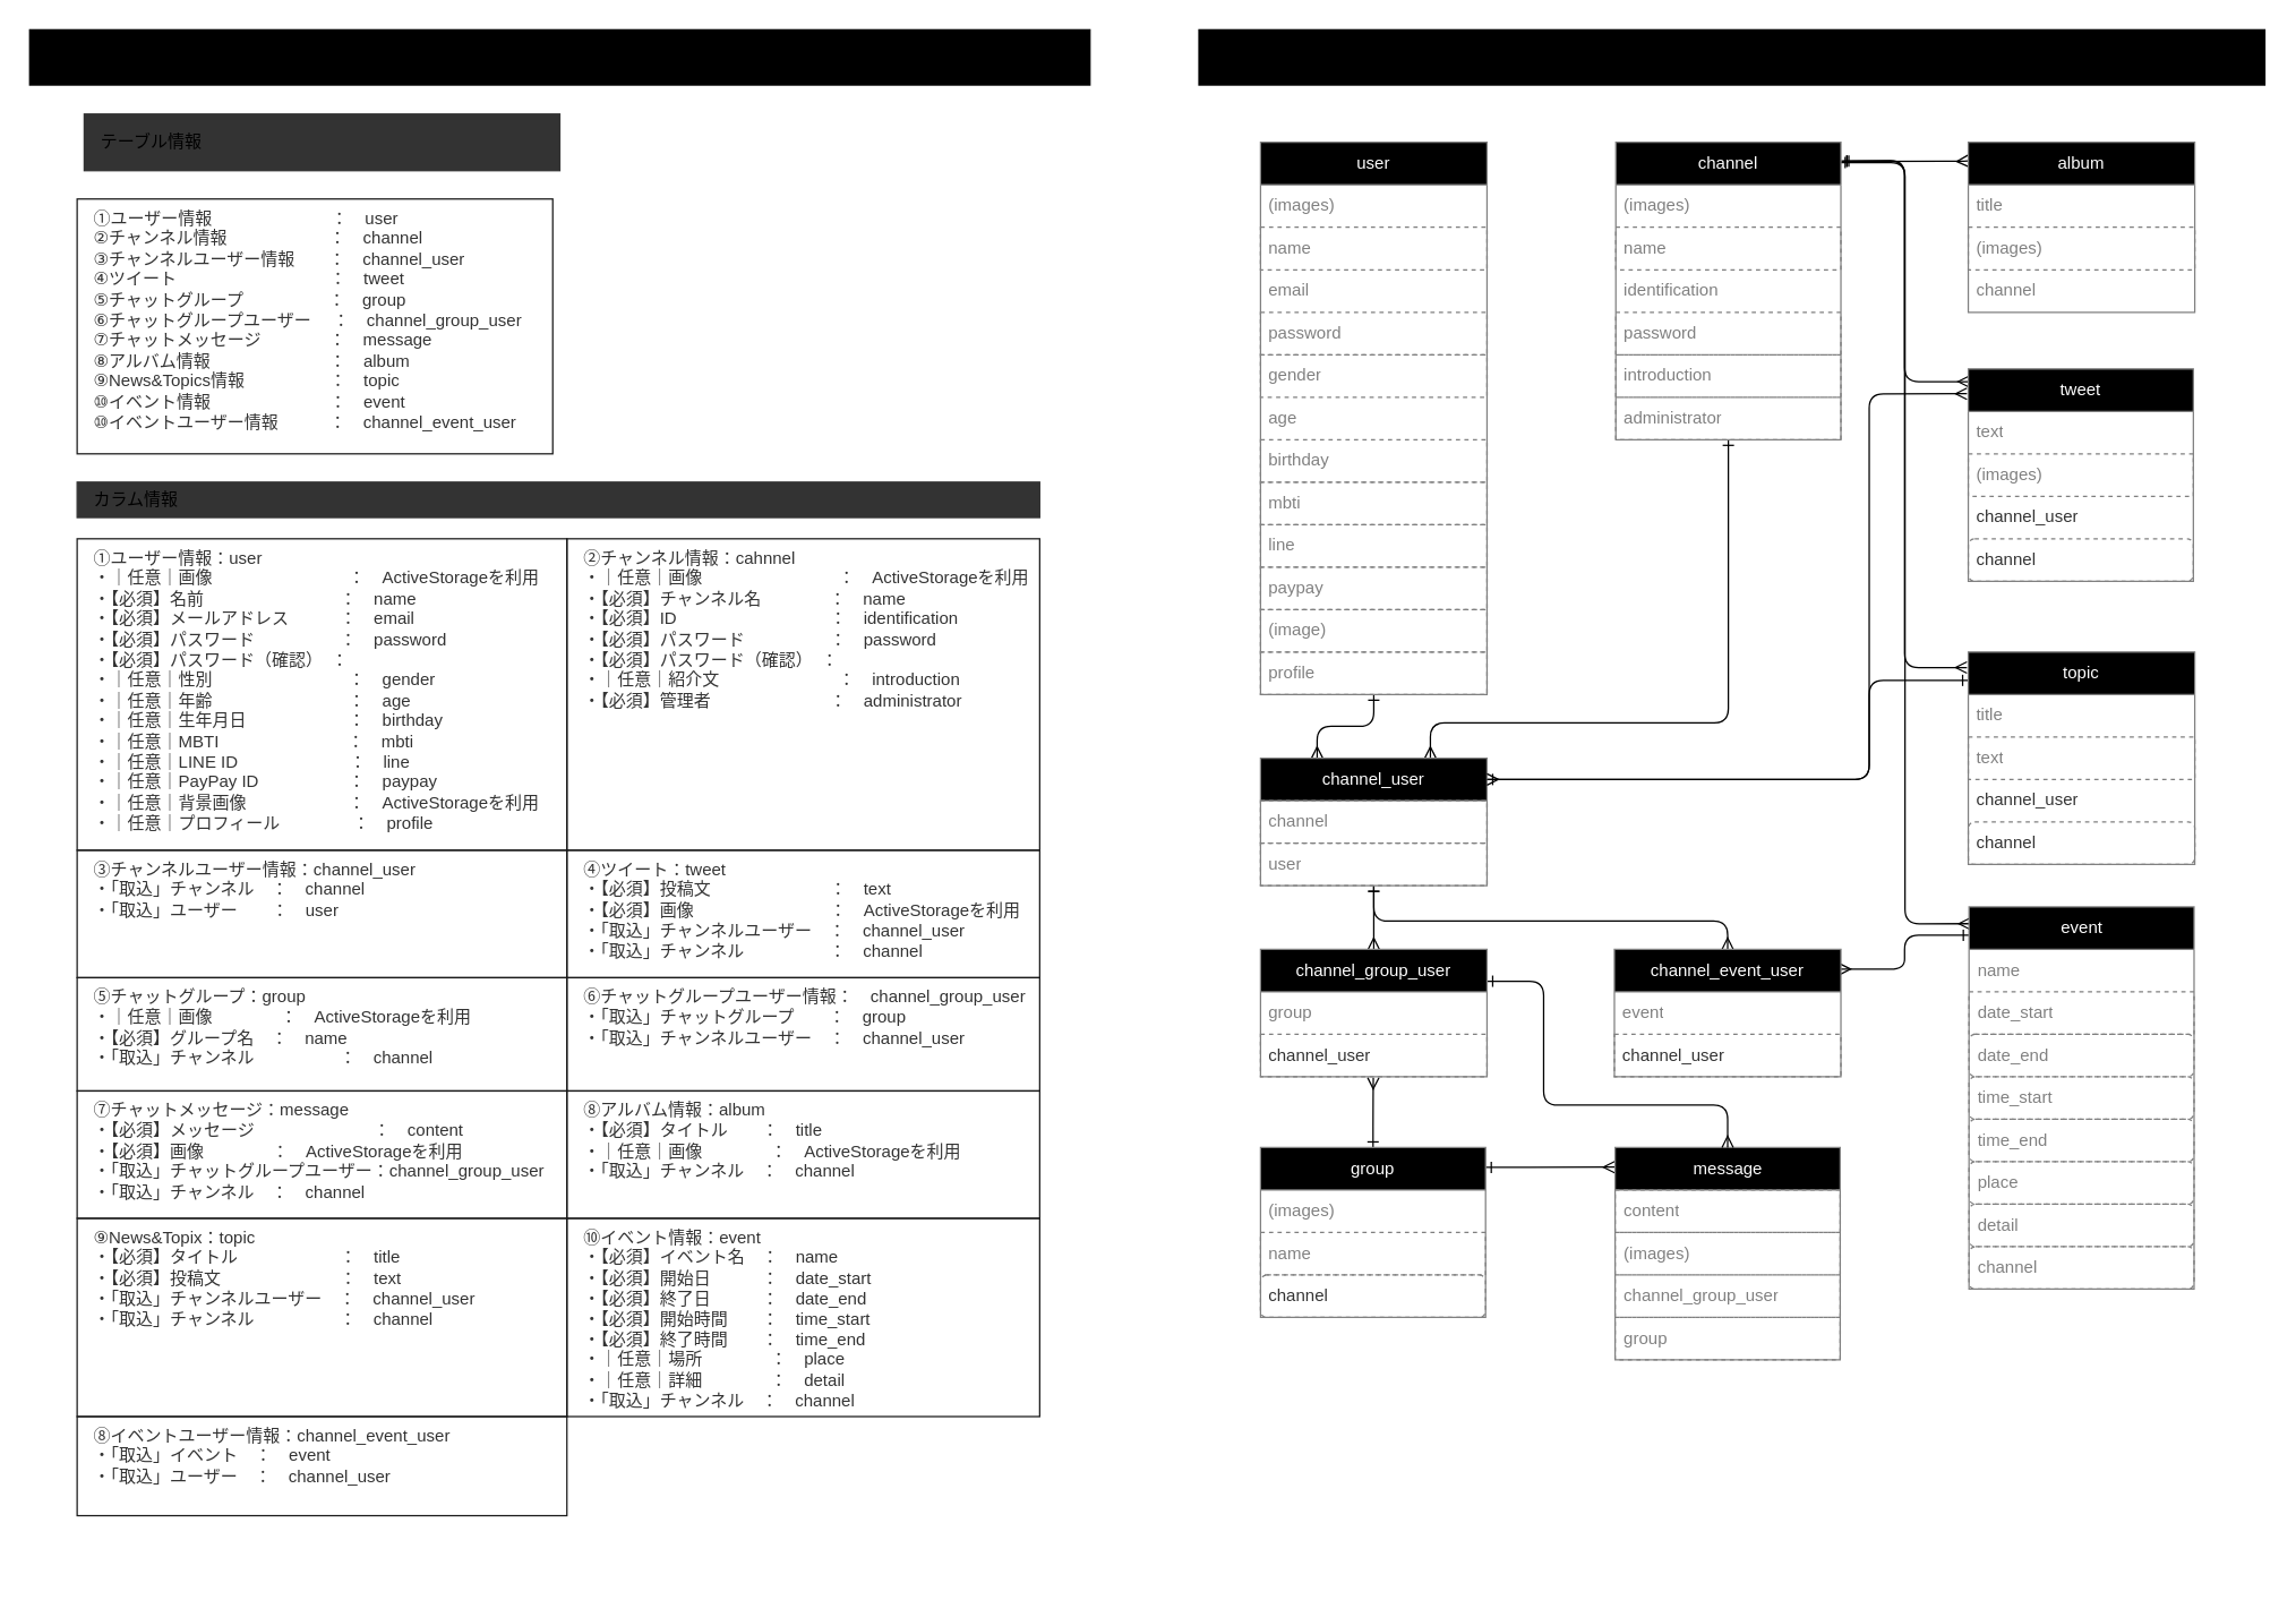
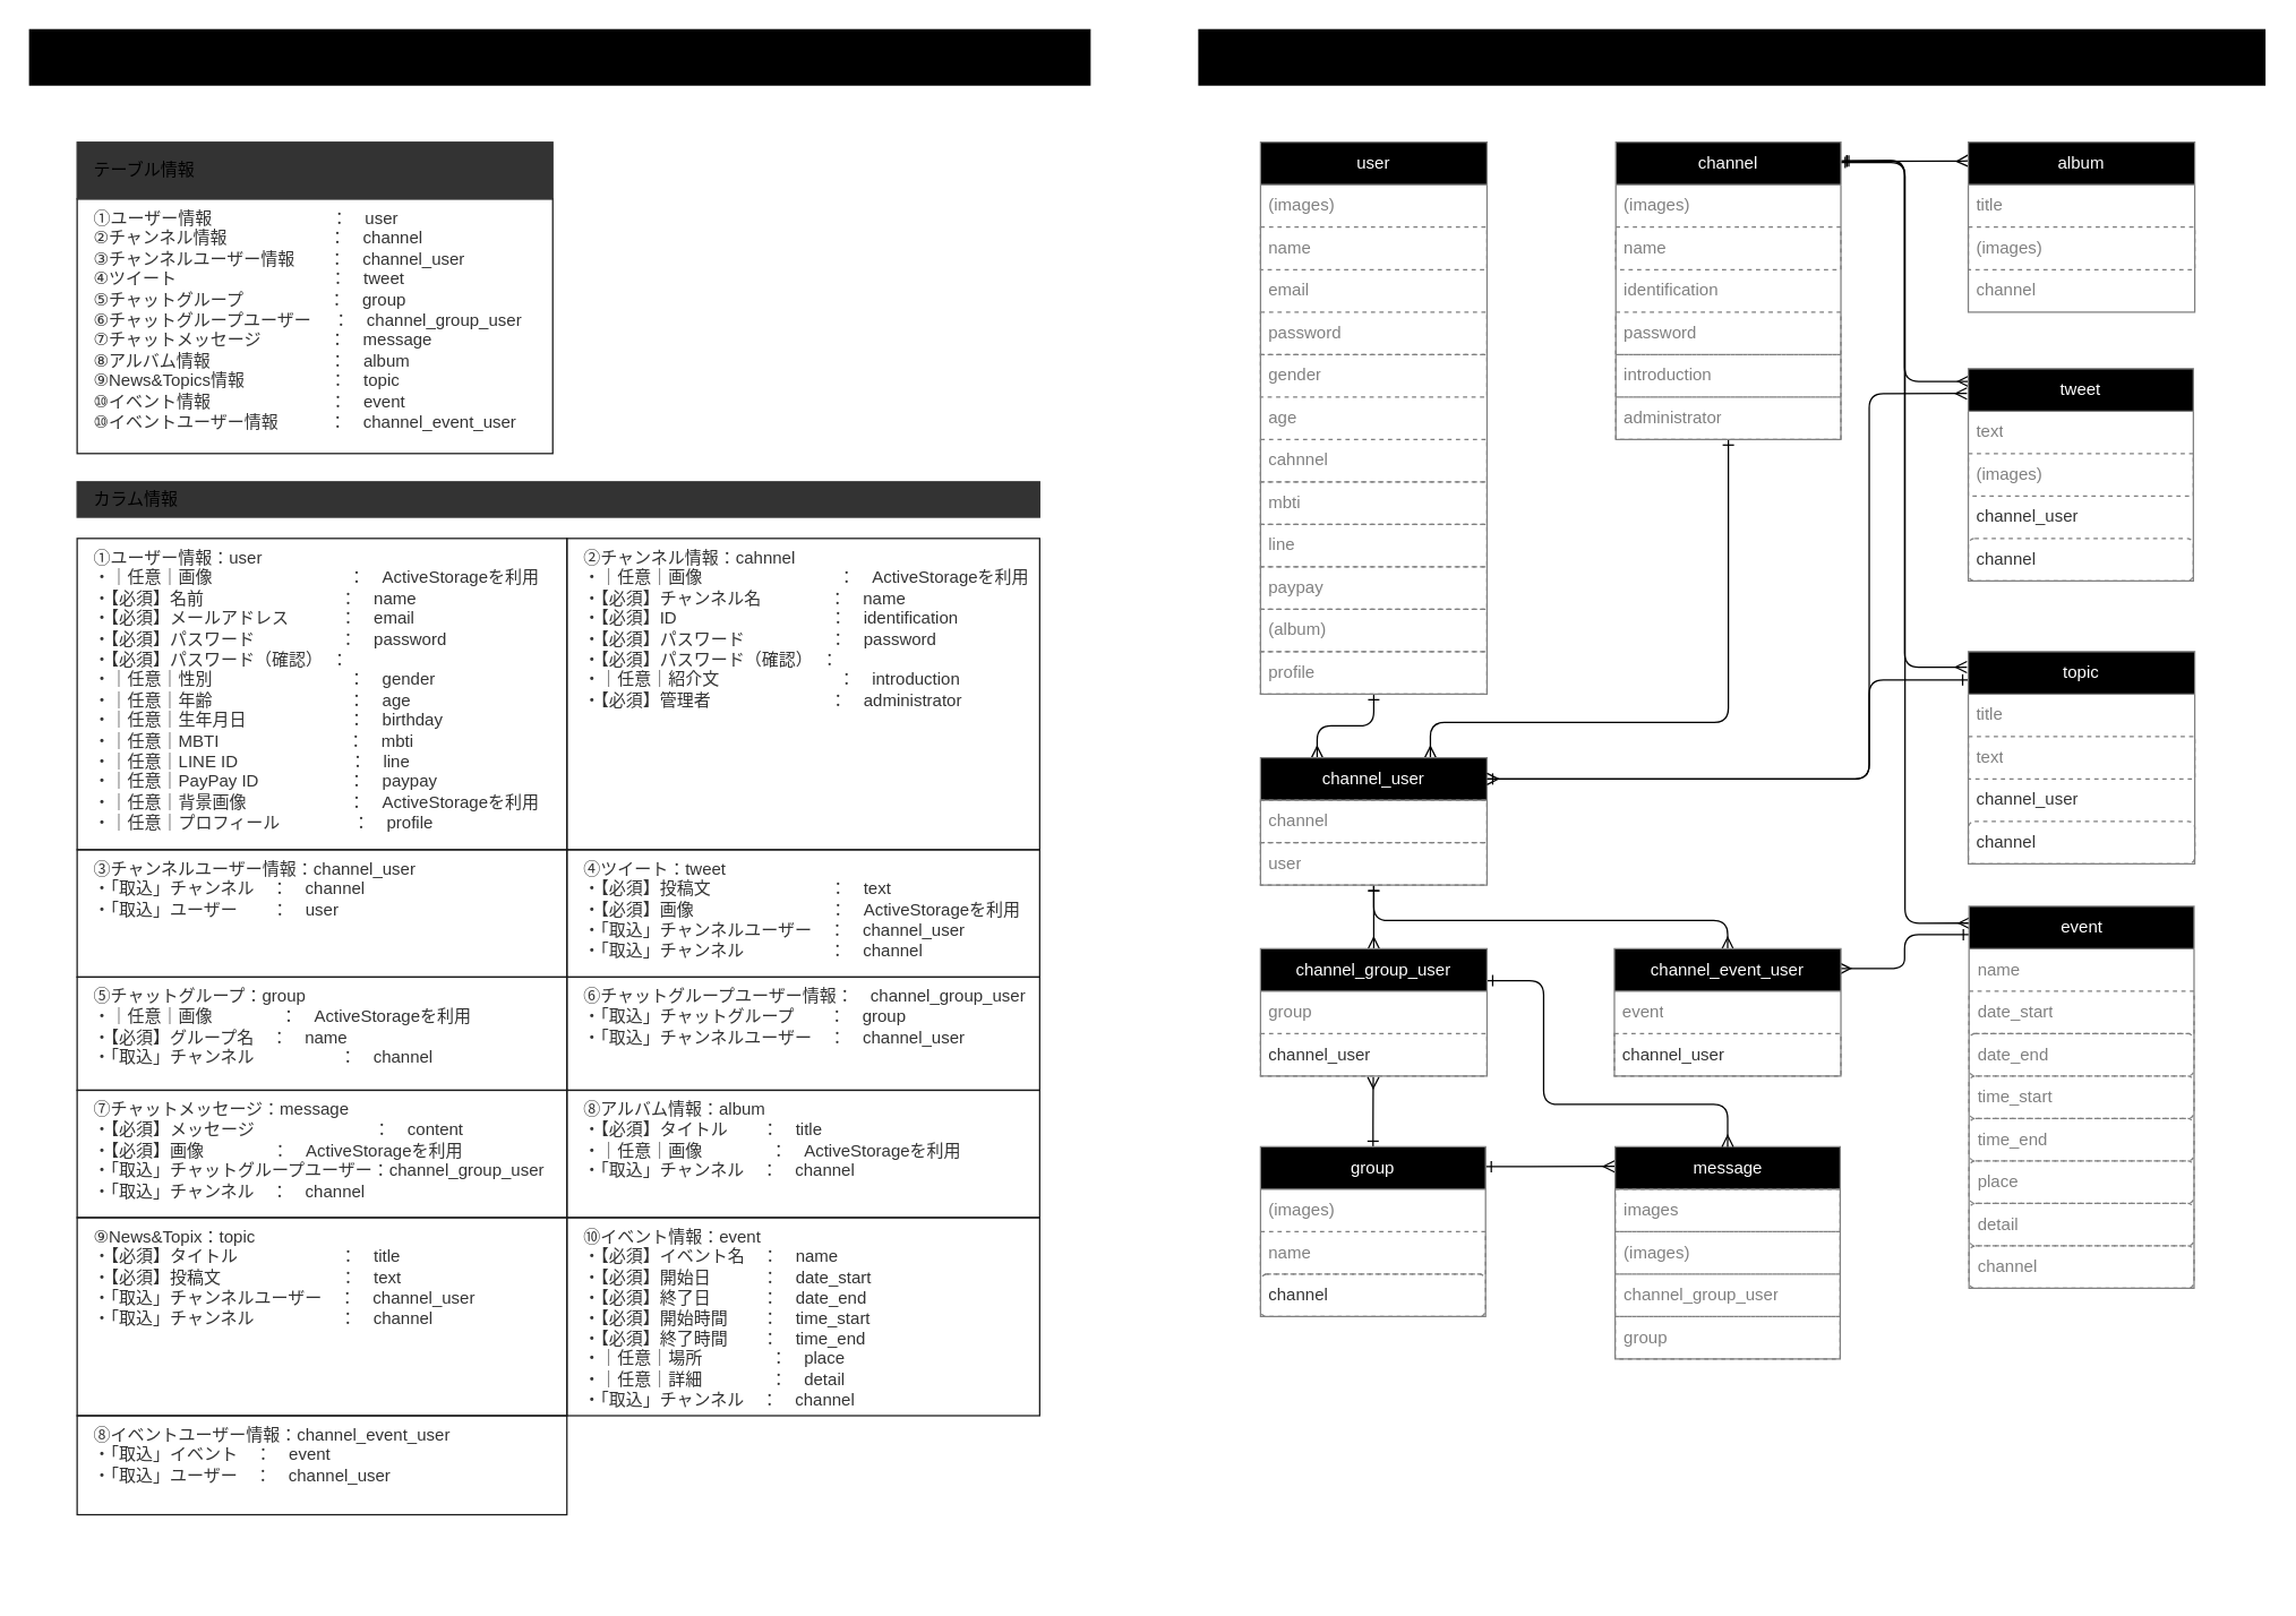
- <mxCell id="5" value="テーブル情報" style="whiteSpace=wrap;html=1;fontFamily=Helvetica;align=left;verticalAlign=middle;spacingLeft=10;fillColor=#333333;strokeColor=#333333;" vertex="1" parent="1"><mxGeometry x="59" y="80" width="336" height="40" as="geometry" /></mxCell>
+ <mxCell id="5" value="テーブル情報" style="whiteSpace=wrap;html=1;fontFamily=Helvetica;align=left;verticalAlign=middle;spacingLeft=10;fillColor=#333333;strokeColor=#333333;" vertex="1" parent="1"><mxGeometry x="54" y="100" width="336" height="40" as="geometry" /></mxCell>
- <mxCell id="21" value="birthday" style="text;strokeColor=#808080;fillColor=none;align=left;verticalAlign=middle;spacingLeft=4;spacingRight=4;overflow=hidden;points=[[0,0.5],[1,0.5]];portConstraint=eastwest;rotatable=0;whiteSpace=wrap;html=1;rounded=0;fontFamily=Helvetica;fontColor=#808080;dashed=1;" vertex="1" parent="14"><mxGeometry y="210" width="160" height="30" as="geometry" /></mxCell>
+ <mxCell id="21" value="cahnnel" style="text;strokeColor=#808080;fillColor=none;align=left;verticalAlign=middle;spacingLeft=4;spacingRight=4;overflow=hidden;points=[[0,0.5],[1,0.5]];portConstraint=eastwest;rotatable=0;whiteSpace=wrap;html=1;rounded=0;fontFamily=Helvetica;fontColor=#808080;dashed=1;" vertex="1" parent="14"><mxGeometry y="210" width="160" height="30" as="geometry" /></mxCell>
- <mxCell id="25" value="(image)" style="text;strokeColor=#808080;fillColor=none;align=left;verticalAlign=middle;spacingLeft=4;spacingRight=4;overflow=hidden;points=[[0,0.5],[1,0.5]];portConstraint=eastwest;rotatable=0;whiteSpace=wrap;html=1;rounded=0;fontFamily=Helvetica;fontColor=#808080;dashed=1;" vertex="1" parent="14"><mxGeometry y="330" width="160" height="30" as="geometry" /></mxCell>
+ <mxCell id="25" value="(album)" style="text;strokeColor=#808080;fillColor=none;align=left;verticalAlign=middle;spacingLeft=4;spacingRight=4;overflow=hidden;points=[[0,0.5],[1,0.5]];portConstraint=eastwest;rotatable=0;whiteSpace=wrap;html=1;rounded=0;fontFamily=Helvetica;fontColor=#808080;dashed=1;" vertex="1" parent="14"><mxGeometry y="330" width="160" height="30" as="geometry" /></mxCell>
- <mxCell id="67" value="content" style="text;strokeColor=#808080;fillColor=none;align=left;verticalAlign=middle;spacingLeft=4;spacingRight=4;overflow=hidden;points=[[0,0.5],[1,0.5]];portConstraint=eastwest;rotatable=0;whiteSpace=wrap;html=1;rounded=0;fontFamily=Helvetica;fontColor=#808080;dashed=1;" vertex="1" parent="66"><mxGeometry y="30" width="159" height="30" as="geometry" /></mxCell>
+ <mxCell id="67" value="images" style="text;strokeColor=#808080;fillColor=none;align=left;verticalAlign=middle;spacingLeft=4;spacingRight=4;overflow=hidden;points=[[0,0.5],[1,0.5]];portConstraint=eastwest;rotatable=0;whiteSpace=wrap;html=1;rounded=0;fontFamily=Helvetica;fontColor=#808080;dashed=1;" vertex="1" parent="66"><mxGeometry y="30" width="159" height="30" as="geometry" /></mxCell>
